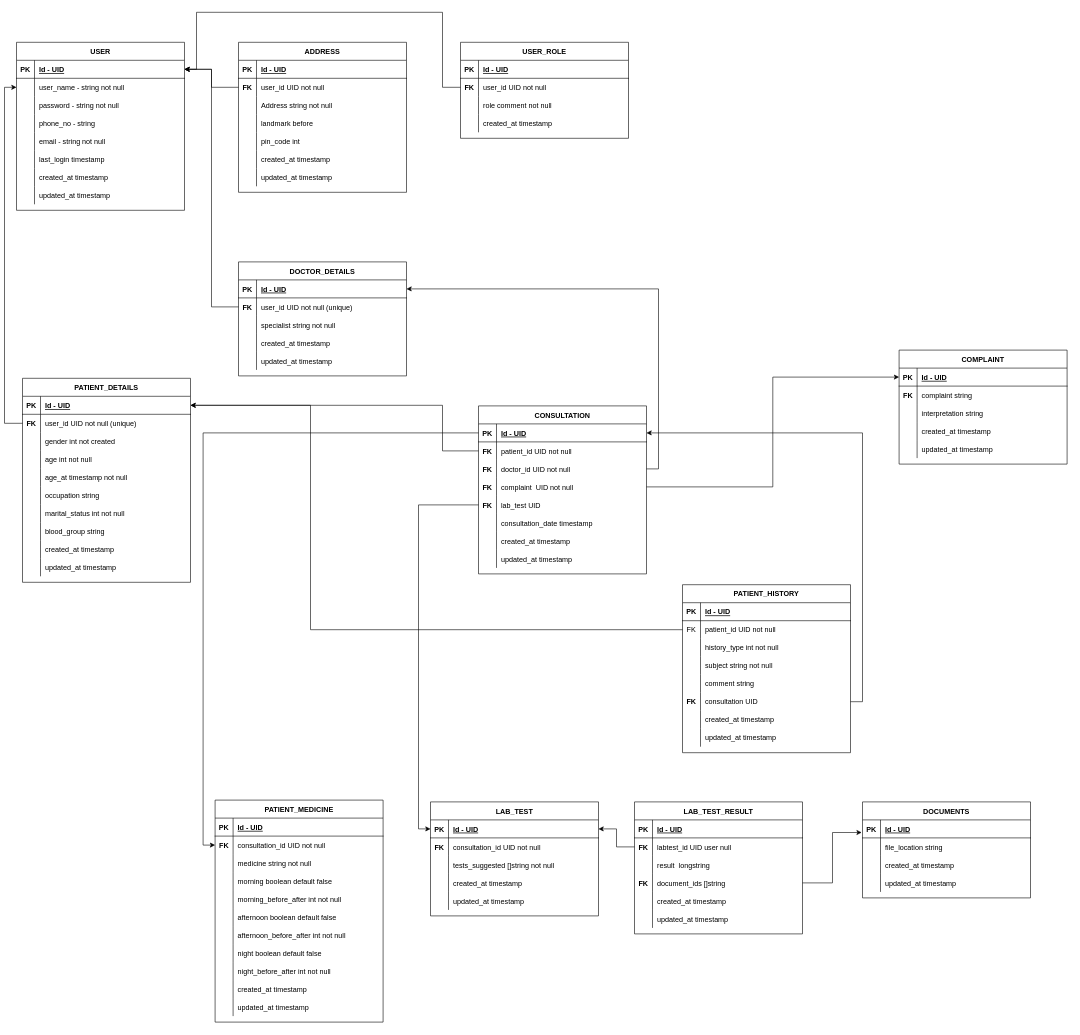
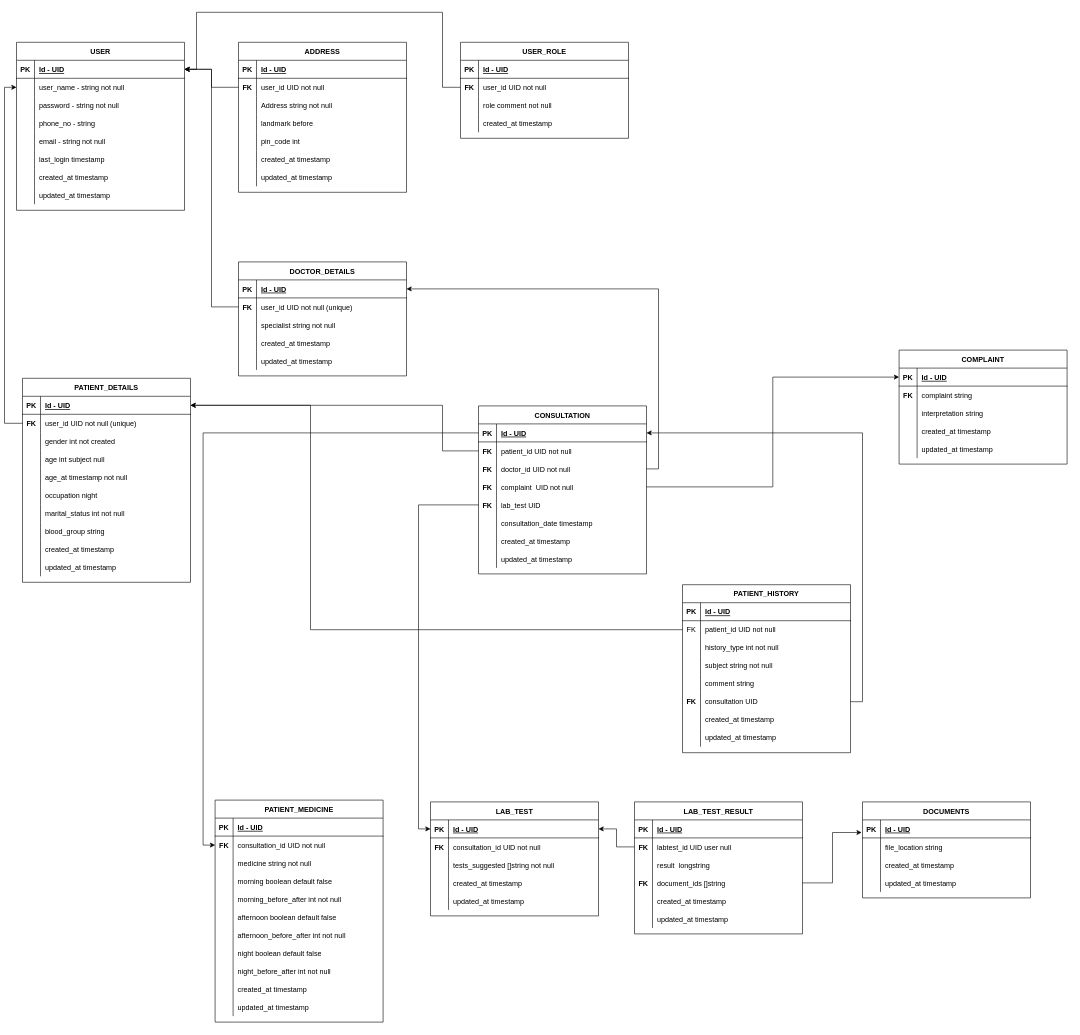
- <mxCell id="75" value="age int not null" style="shape=partialRectangle;connectable=0;fillColor=none;top=0;left=0;bottom=0;right=0;align=left;spacingLeft=6;overflow=hidden;" vertex="1" parent="73"><mxGeometry x="30" width="250" height="30" as="geometry"><mxRectangle width="250" height="30" as="alternateBounds" /></mxGeometry></mxCell>
+ <mxCell id="75" value="age int subject null" style="shape=partialRectangle;connectable=0;fillColor=none;top=0;left=0;bottom=0;right=0;align=left;spacingLeft=6;overflow=hidden;" vertex="1" parent="73"><mxGeometry x="30" width="250" height="30" as="geometry"><mxRectangle width="250" height="30" as="alternateBounds" /></mxGeometry></mxCell>
- <mxCell id="81" value="occupation string" style="shape=partialRectangle;connectable=0;fillColor=none;top=0;left=0;bottom=0;right=0;align=left;spacingLeft=6;overflow=hidden;" vertex="1" parent="79"><mxGeometry x="30" width="250" height="30" as="geometry"><mxRectangle width="250" height="30" as="alternateBounds" /></mxGeometry></mxCell>
+ <mxCell id="81" value="occupation night" style="shape=partialRectangle;connectable=0;fillColor=none;top=0;left=0;bottom=0;right=0;align=left;spacingLeft=6;overflow=hidden;" vertex="1" parent="79"><mxGeometry x="30" width="250" height="30" as="geometry"><mxRectangle width="250" height="30" as="alternateBounds" /></mxGeometry></mxCell>
